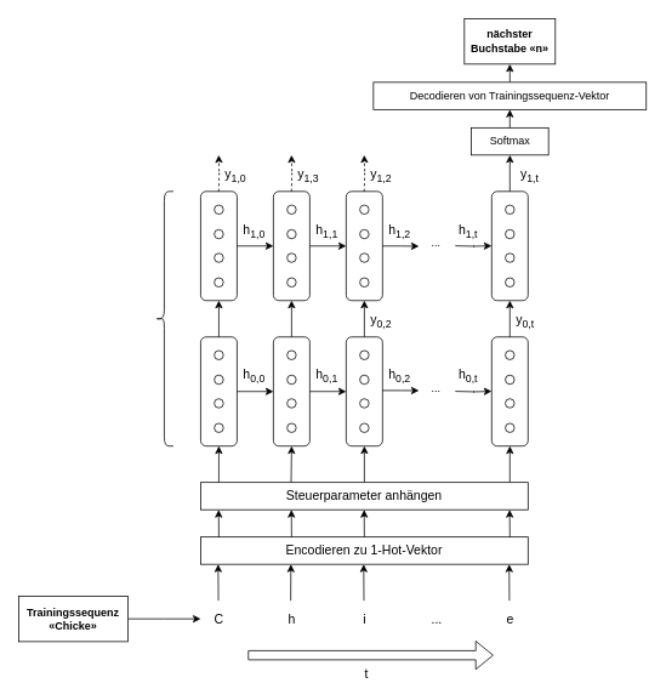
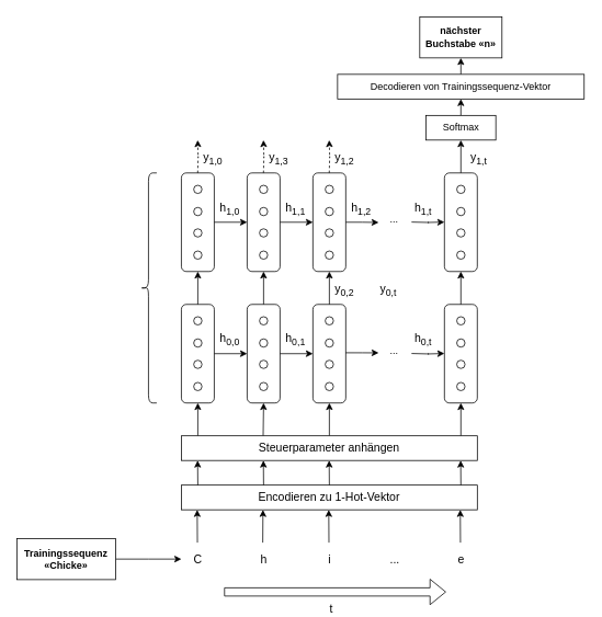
- <mxCell id="87" value="y&lt;font style=&quot;font-size: 14px&quot;&gt;&lt;sub&gt;0,t&lt;/sub&gt;&lt;/font&gt;" style="text;html=1;resizable=0;points=[];autosize=1;align=left;verticalAlign=top;spacingTop=-4;fontSize=14;" parent="1" vertex="1"><mxGeometry x="565" y="340" width="40" height="20" as="geometry" /></mxCell>
+ <mxCell id="87" value="y&lt;font style=&quot;font-size: 14px&quot;&gt;&lt;sub&gt;0,t&lt;/sub&gt;&lt;/font&gt;" style="text;html=1;resizable=0;points=[];autosize=1;align=left;verticalAlign=top;spacingTop=-4;fontSize=14;" parent="1" vertex="1"><mxGeometry x="460" y="340" width="40" height="20" as="geometry" /></mxCell>
- <mxCell id="35" value="&lt;span style=&quot;font-size: 14px&quot;&gt;h&lt;/span&gt;&lt;sub&gt;0,2&lt;/sub&gt;" style="text;html=1;resizable=0;points=[];autosize=1;align=left;verticalAlign=top;spacingTop=-4;fontSize=14;" parent="2" vertex="1"><mxGeometry x="205" y="30" width="40" height="20" as="geometry" /></mxCell>
